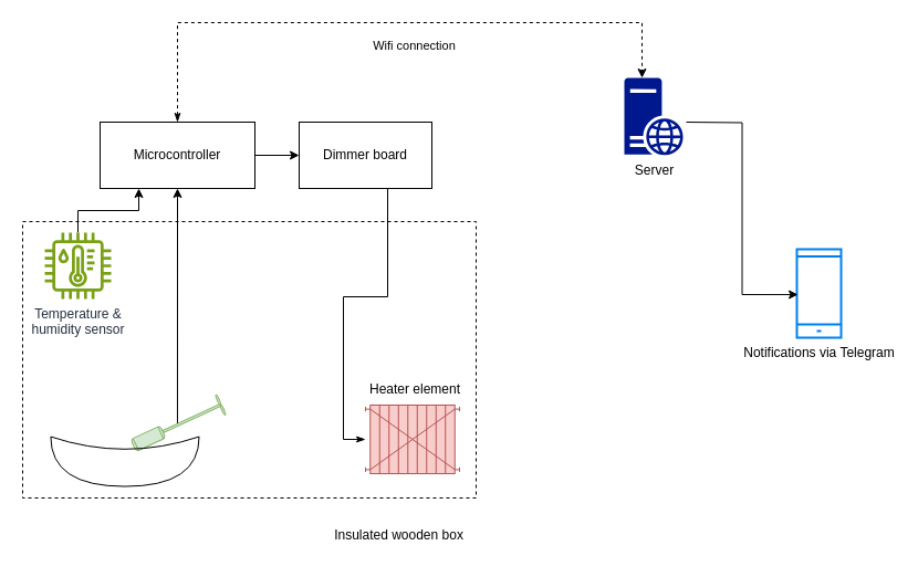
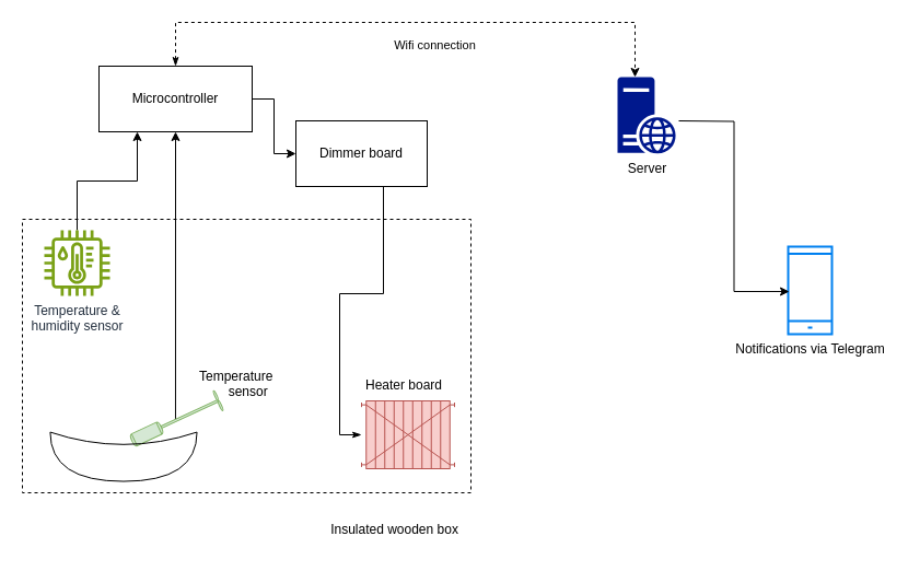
- <mxCell id="13" value="Microcontroller" style="rounded=0;whiteSpace=wrap;html=1;fillColor=none;" vertex="1" parent="1"><mxGeometry x="90" y="110" width="140" height="60" as="geometry" /></mxCell>
+ <mxCell id="13" value="Microcontroller" style="rounded=0;whiteSpace=wrap;html=1;fillColor=none;" vertex="1" parent="1"><mxGeometry x="90" y="60" width="140" height="60" as="geometry" /></mxCell>
- <mxCell id="15" value="Heater element" style="text;whiteSpace=wrap;html=1;" vertex="1" parent="1"><mxGeometry x="332" y="338" width="110" height="40" as="geometry" /></mxCell>
+ <mxCell id="15" value="Heater board" style="text;whiteSpace=wrap;html=1;" vertex="1" parent="1"><mxGeometry x="332" y="338" width="110" height="40" as="geometry" /></mxCell>
+ <mxCell id="14" value="&lt;div&gt;Temperature&amp;nbsp;&lt;/div&gt;&lt;div&gt;&amp;nbsp;&amp;nbsp;&amp;nbsp;&amp;nbsp;&amp;nbsp;&amp;nbsp;&amp;nbsp; sensor&lt;/div&gt;" style="text;whiteSpace=wrap;html=1;" vertex="1" parent="1"><mxGeometry x="180" y="330" width="120" height="50" as="geometry" /></mxCell>
